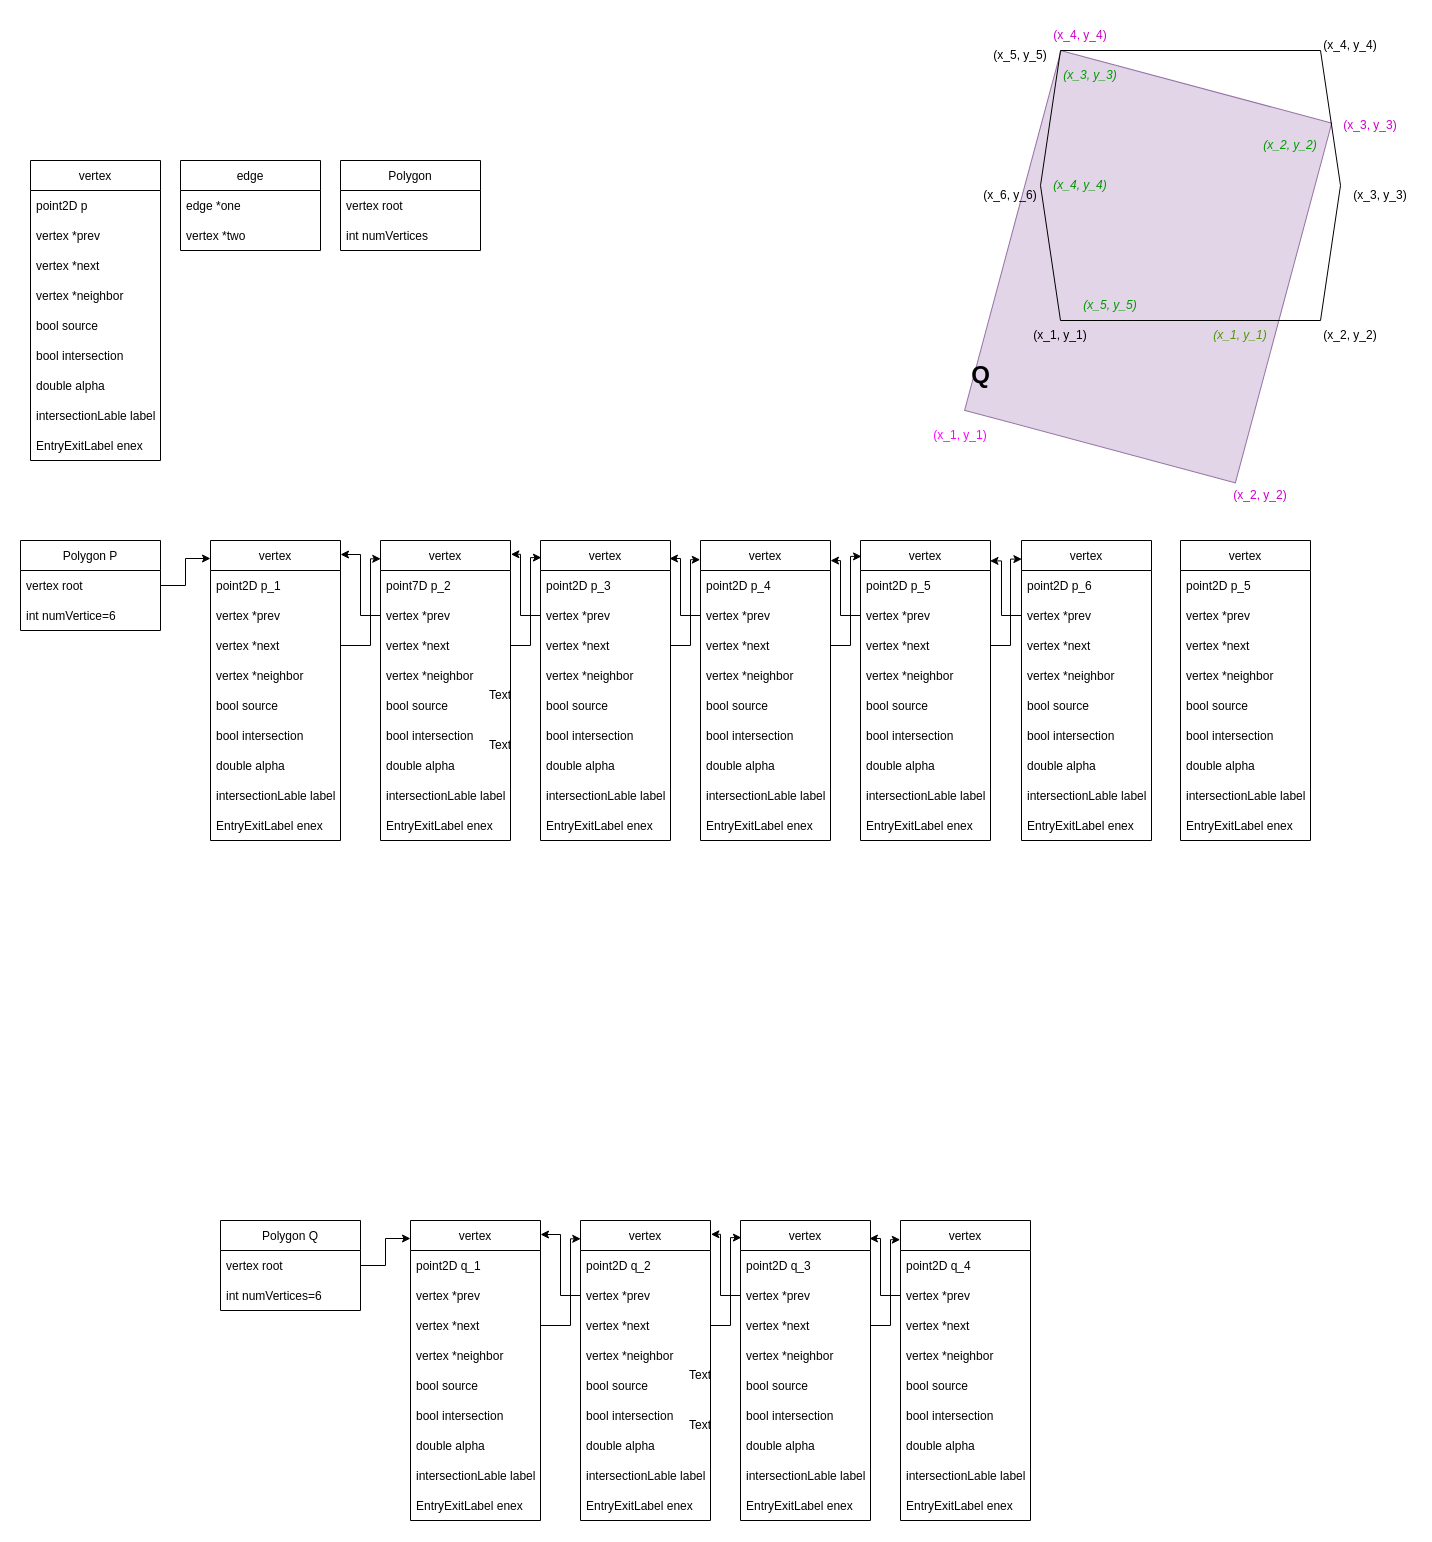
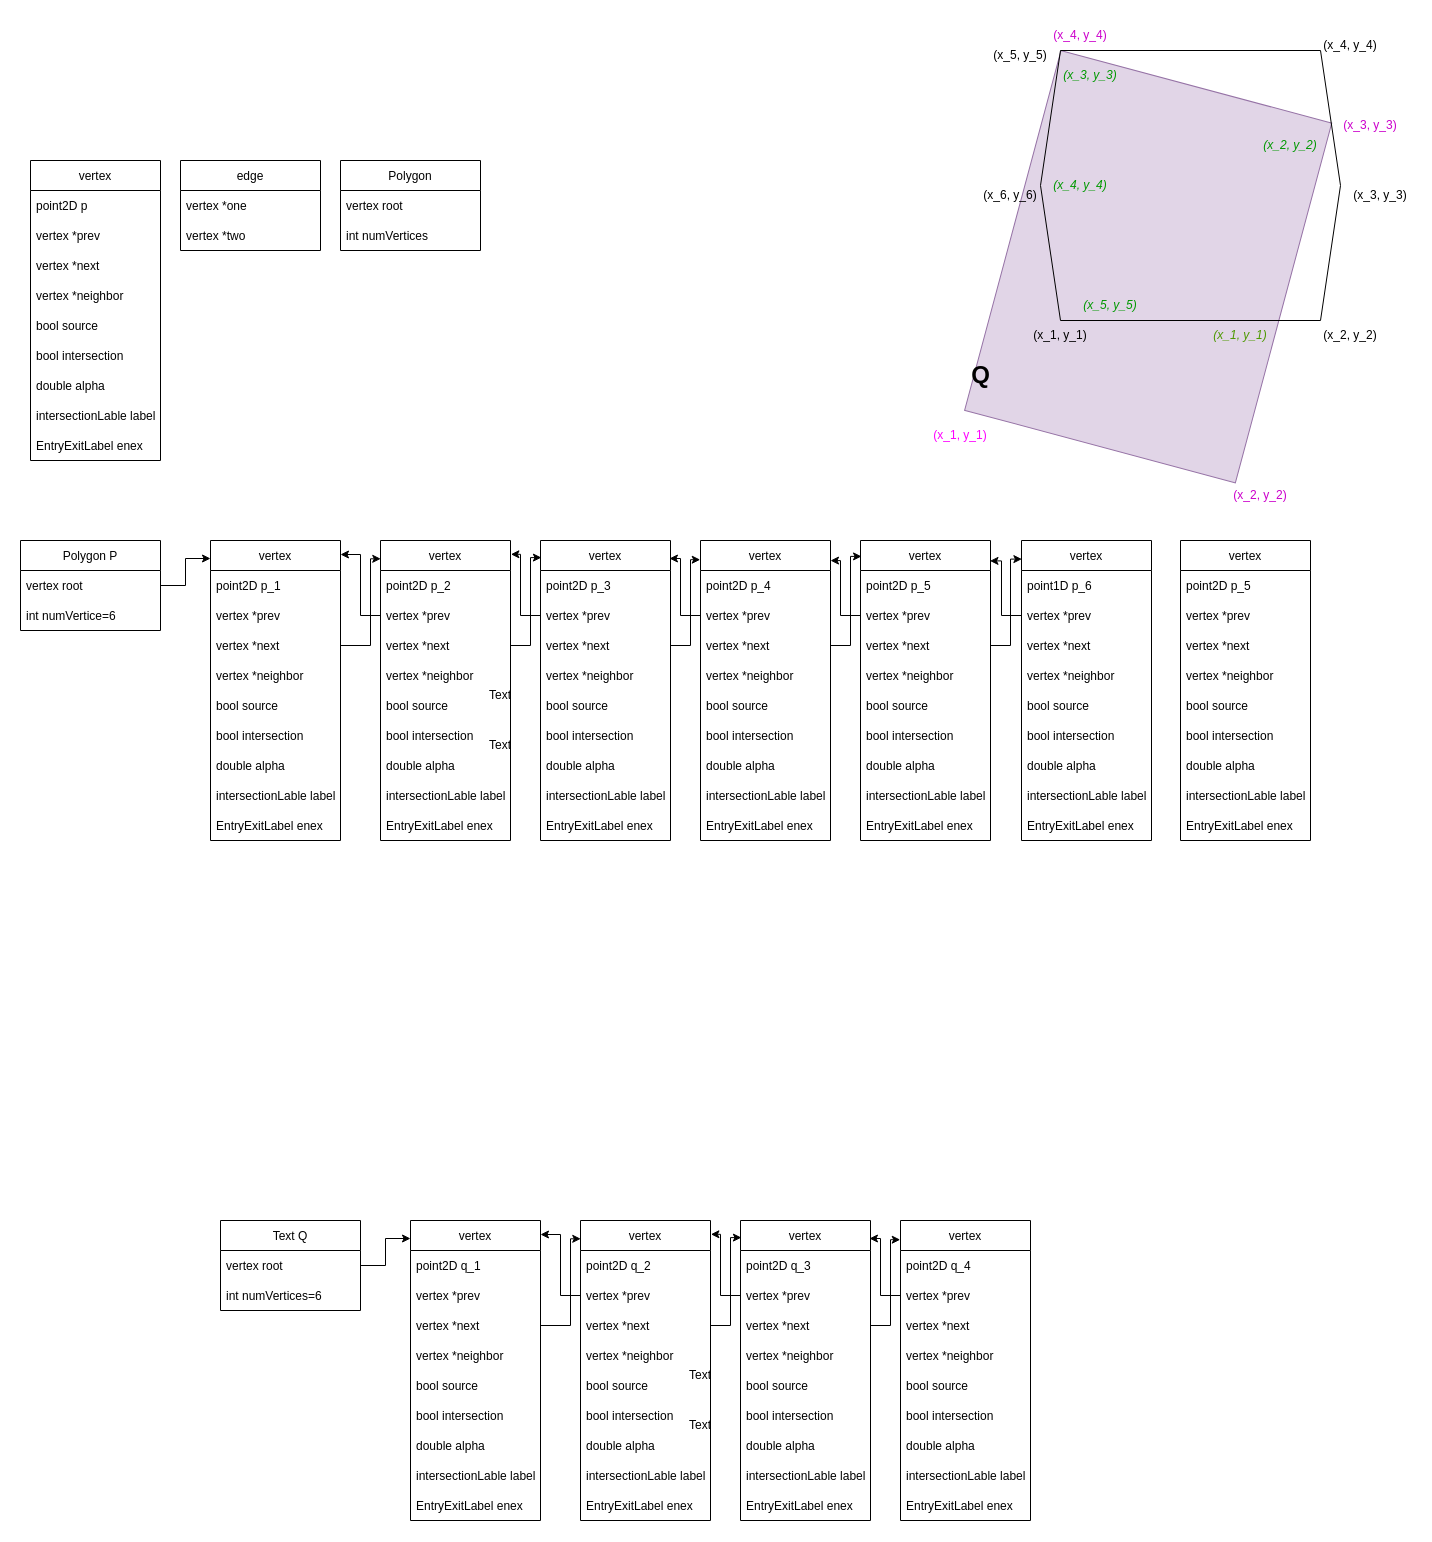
- <mxCell id="16" value="edge *one" style="text;strokeColor=none;fillColor=none;align=left;verticalAlign=middle;spacingLeft=4;spacingRight=4;overflow=hidden;points=[[0,0.5],[1,0.5]];portConstraint=eastwest;rotatable=0;" vertex="1" parent="15"><mxGeometry y="30" width="140" height="30" as="geometry" /></mxCell>
+ <mxCell id="16" value="vertex *one" style="text;strokeColor=none;fillColor=none;align=left;verticalAlign=middle;spacingLeft=4;spacingRight=4;overflow=hidden;points=[[0,0.5],[1,0.5]];portConstraint=eastwest;rotatable=0;" vertex="1" parent="15"><mxGeometry y="30" width="140" height="30" as="geometry" /></mxCell>
- <mxCell id="33" value="point7D p_2" style="text;strokeColor=none;fillColor=none;align=left;verticalAlign=middle;spacingLeft=4;spacingRight=4;overflow=hidden;points=[[0,0.5],[1,0.5]];portConstraint=eastwest;rotatable=0;" vertex="1" parent="32"><mxGeometry y="30" width="130" height="30" as="geometry" /></mxCell>
+ <mxCell id="33" value="point2D p_2" style="text;strokeColor=none;fillColor=none;align=left;verticalAlign=middle;spacingLeft=4;spacingRight=4;overflow=hidden;points=[[0,0.5],[1,0.5]];portConstraint=eastwest;rotatable=0;" vertex="1" parent="32"><mxGeometry y="30" width="130" height="30" as="geometry" /></mxCell>
- <mxCell id="99" value="point2D p_6" style="text;strokeColor=none;fillColor=none;align=left;verticalAlign=middle;spacingLeft=4;spacingRight=4;overflow=hidden;points=[[0,0.5],[1,0.5]];portConstraint=eastwest;rotatable=0;" vertex="1" parent="98"><mxGeometry y="30" width="130" height="30" as="geometry" /></mxCell>
+ <mxCell id="99" value="point1D p_6" style="text;strokeColor=none;fillColor=none;align=left;verticalAlign=middle;spacingLeft=4;spacingRight=4;overflow=hidden;points=[[0,0.5],[1,0.5]];portConstraint=eastwest;rotatable=0;" vertex="1" parent="98"><mxGeometry y="30" width="130" height="30" as="geometry" /></mxCell>
- <mxCell id="133" value="Polygon Q" style="swimlane;fontStyle=0;childLayout=stackLayout;horizontal=1;startSize=30;horizontalStack=0;resizeParent=1;resizeParentMax=0;resizeLast=0;collapsible=1;marginBottom=0;" vertex="1" parent="1"><mxGeometry x="220" y="1220" width="140" height="90" as="geometry" /></mxCell>
+ <mxCell id="133" value="Text Q" style="swimlane;fontStyle=0;childLayout=stackLayout;horizontal=1;startSize=30;horizontalStack=0;resizeParent=1;resizeParentMax=0;resizeLast=0;collapsible=1;marginBottom=0;" vertex="1" parent="1"><mxGeometry x="220" y="1220" width="140" height="90" as="geometry" /></mxCell>
